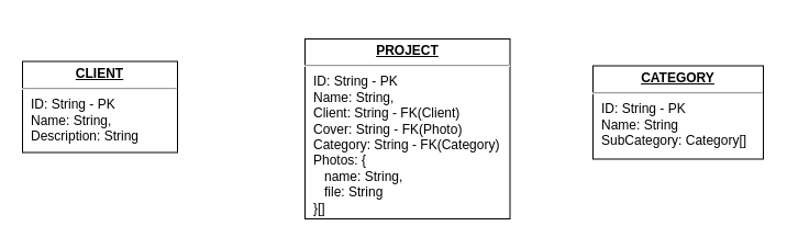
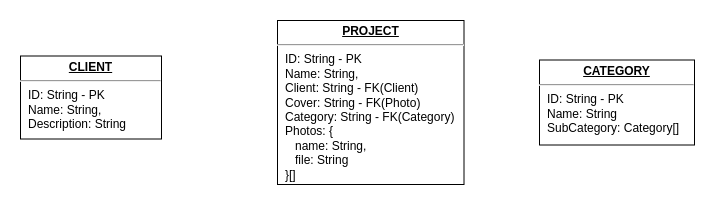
- <mxCell id="2" value="&lt;p style=&quot;margin: 0px ; margin-top: 4px ; text-align: center ; text-decoration: underline&quot;&gt;&lt;b&gt;PROJECT&lt;/b&gt;&lt;/p&gt;&lt;hr&gt;&lt;p style=&quot;margin: 0px ; margin-left: 8px&quot;&gt;ID: String - PK&lt;/p&gt;&lt;p style=&quot;margin: 0px ; margin-left: 8px&quot;&gt;Name: String,&lt;/p&gt;&lt;p style=&quot;margin: 0px ; margin-left: 8px&quot;&gt;&lt;span&gt;Client: String - FK(Client)&lt;/span&gt;&lt;br&gt;&lt;/p&gt;&lt;p style=&quot;margin: 0px ; margin-left: 8px&quot;&gt;Cover: String - FK(Photo)&lt;/p&gt;&lt;p style=&quot;margin: 0px ; margin-left: 8px&quot;&gt;Category: String - FK(Category)&lt;/p&gt;&lt;p style=&quot;margin: 0px ; margin-left: 8px&quot;&gt;Photos: {&lt;/p&gt;&lt;p style=&quot;margin: 0px ; margin-left: 8px&quot;&gt;&amp;nbsp; &amp;nbsp;name: String,&lt;/p&gt;&lt;p style=&quot;margin: 0px ; margin-left: 8px&quot;&gt;&amp;nbsp; &amp;nbsp;file: String&lt;/p&gt;&lt;p style=&quot;margin: 0px ; margin-left: 8px&quot;&gt;}[]&lt;/p&gt;" style="verticalAlign=top;align=left;overflow=fill;fontSize=12;fontFamily=Helvetica;html=1;" vertex="1" parent="1"><mxGeometry x="277" y="35" width="186.5" height="164" as="geometry" /></mxCell>
+ <mxCell id="2" value="&lt;p style=&quot;margin: 0px ; margin-top: 4px ; text-align: center ; text-decoration: underline&quot;&gt;&lt;b&gt;PROJECT&lt;/b&gt;&lt;/p&gt;&lt;hr&gt;&lt;p style=&quot;margin: 0px ; margin-left: 8px&quot;&gt;ID: String - PK&lt;/p&gt;&lt;p style=&quot;margin: 0px ; margin-left: 8px&quot;&gt;Name: String,&lt;/p&gt;&lt;p style=&quot;margin: 0px ; margin-left: 8px&quot;&gt;&lt;span&gt;Client: String - FK(Client)&lt;/span&gt;&lt;br&gt;&lt;/p&gt;&lt;p style=&quot;margin: 0px ; margin-left: 8px&quot;&gt;Cover: String - FK(Photo)&lt;/p&gt;&lt;p style=&quot;margin: 0px ; margin-left: 8px&quot;&gt;Category: String - FK(Category)&lt;/p&gt;&lt;p style=&quot;margin: 0px ; margin-left: 8px&quot;&gt;Photos: {&lt;/p&gt;&lt;p style=&quot;margin: 0px ; margin-left: 8px&quot;&gt;&amp;nbsp; &amp;nbsp;name: String,&lt;/p&gt;&lt;p style=&quot;margin: 0px ; margin-left: 8px&quot;&gt;&amp;nbsp; &amp;nbsp;file: String&lt;/p&gt;&lt;p style=&quot;margin: 0px ; margin-left: 8px&quot;&gt;}[]&lt;/p&gt;" style="verticalAlign=top;align=left;overflow=fill;fontSize=12;fontFamily=Helvetica;html=1;" vertex="1" parent="1"><mxGeometry x="277" y="20" width="186.5" height="164" as="geometry" /></mxCell>
